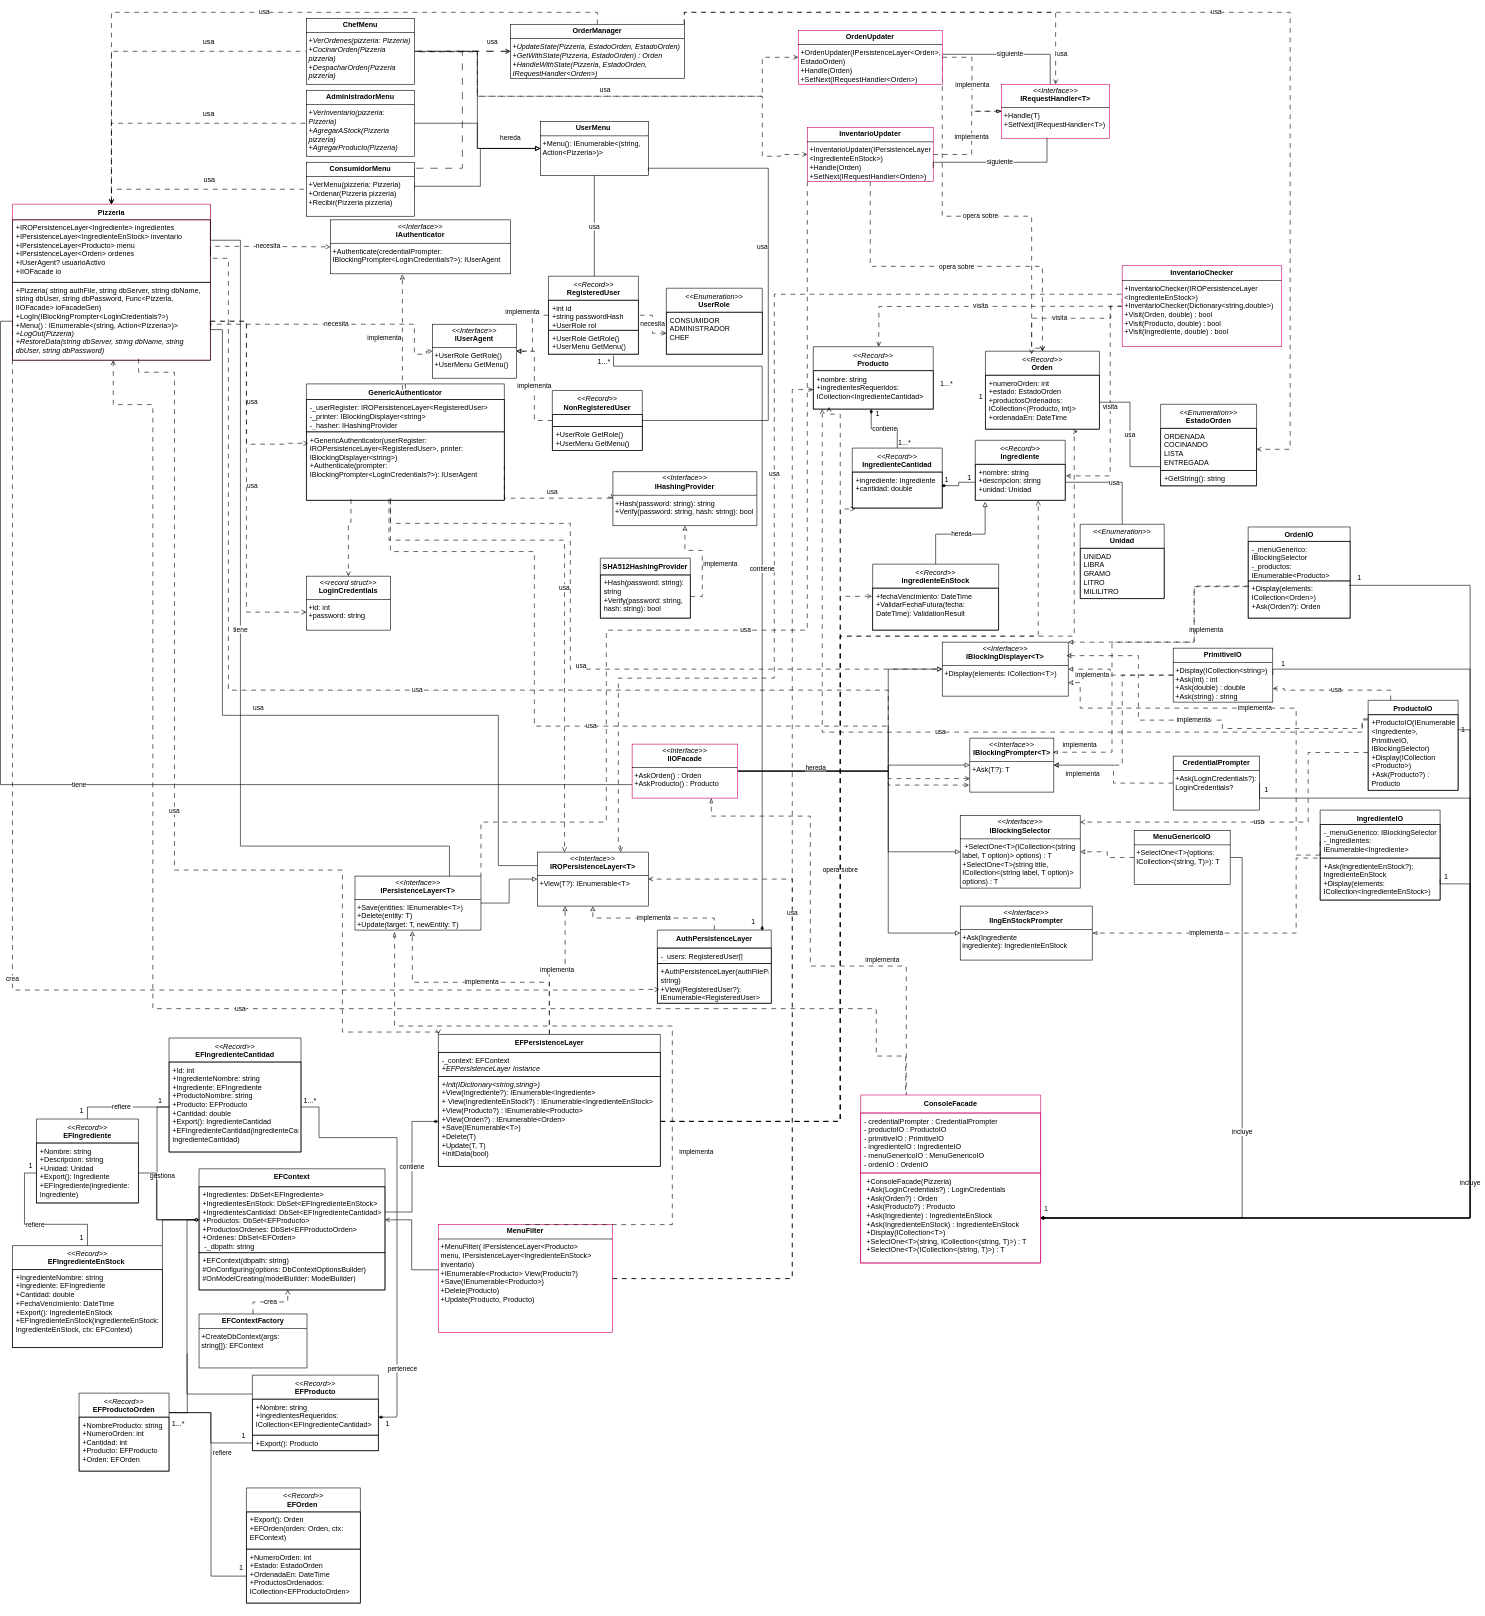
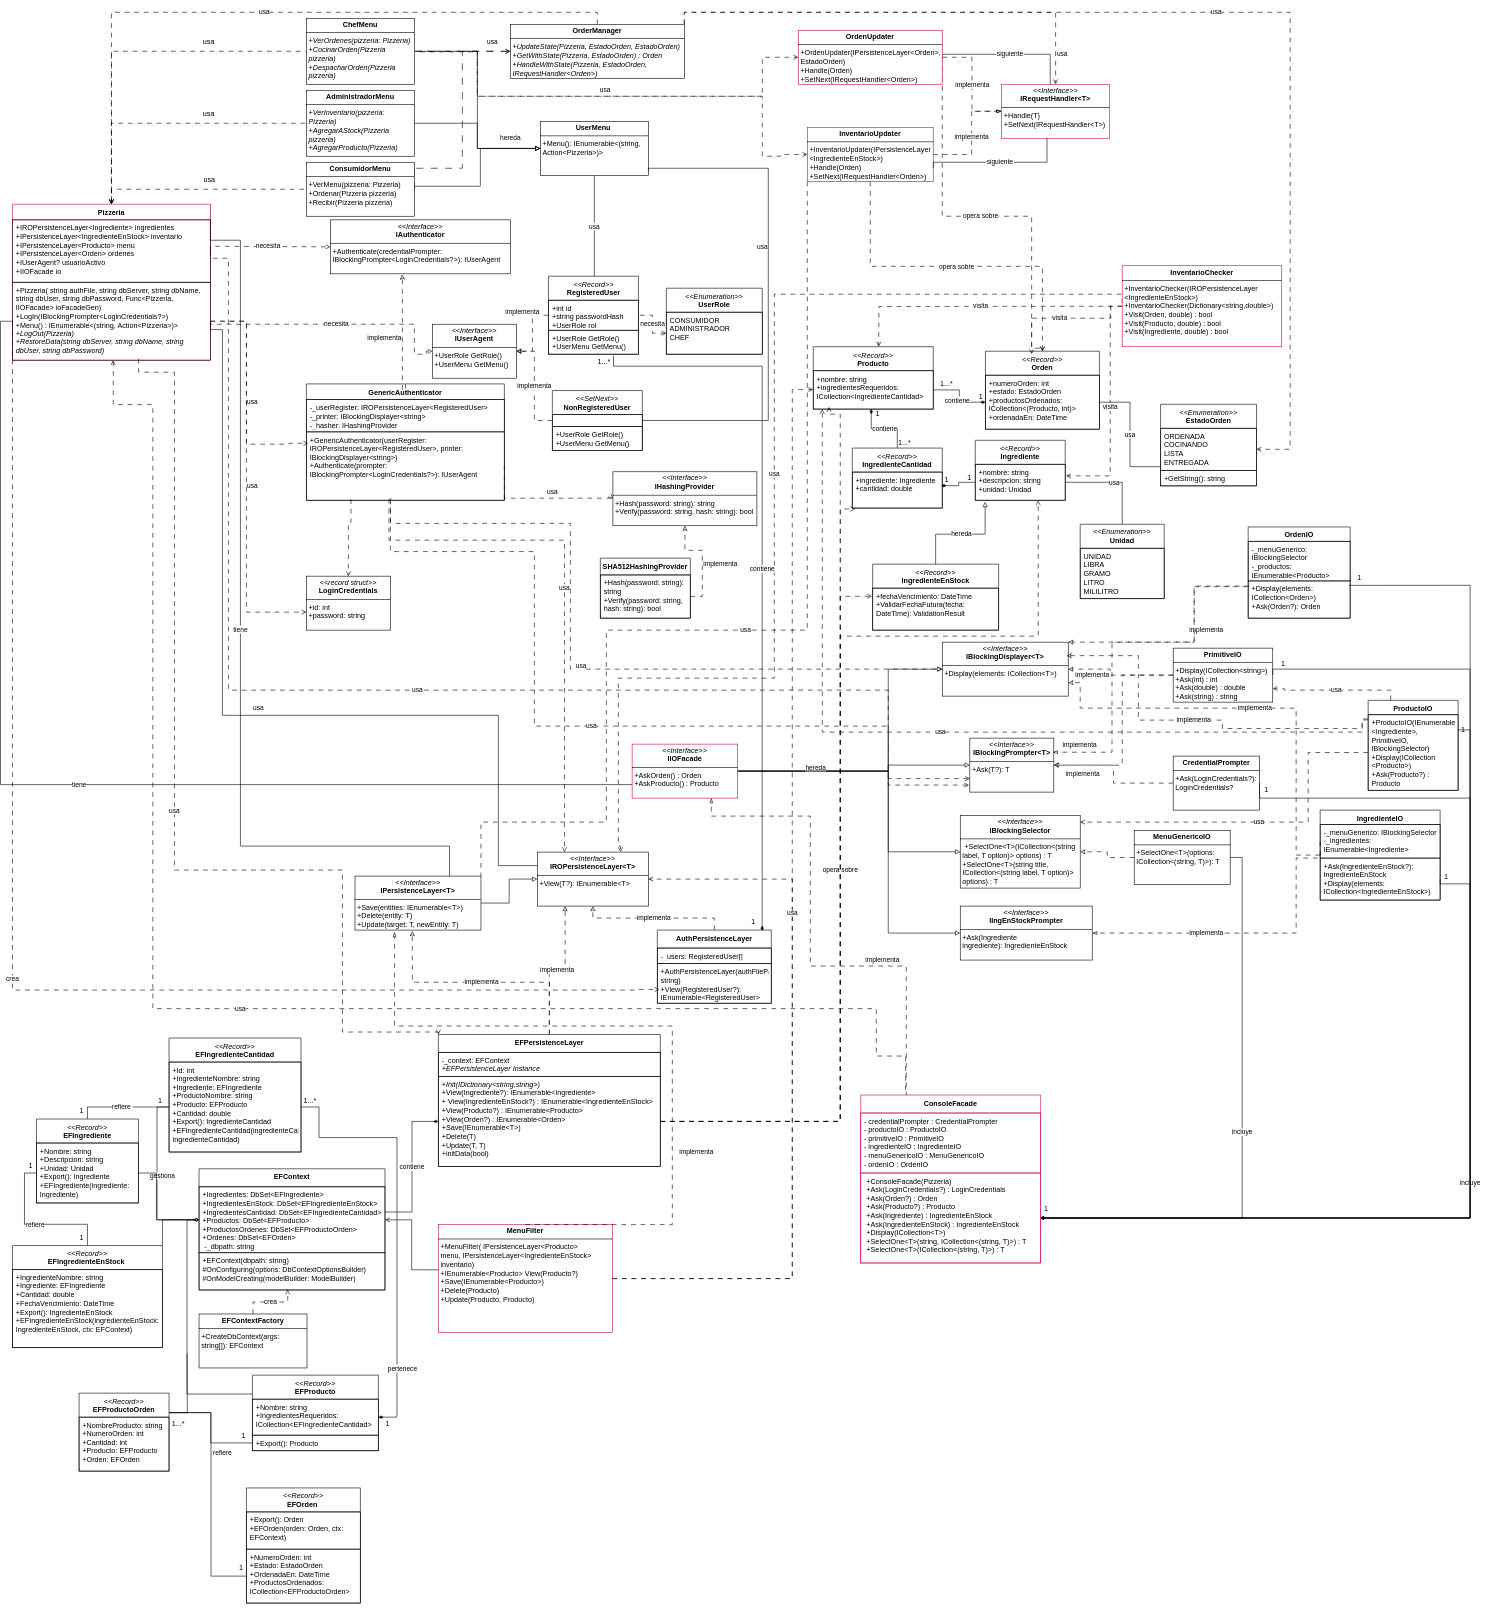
+ <mxCell id="104" value="contiene" style="edgeStyle=orthogonalEdgeStyle;rounded=0;orthogonalLoop=1;jettySize=auto;html=1;exitX=1;exitY=0.5;exitDx=0;exitDy=0;entryX=0;entryY=0.5;entryDx=0;entryDy=0;endArrow=diamondThin;endFill=1;strokeColor=#000000;" parent="1" source="7" target="3" edge="1"><mxGeometry x="0.232" y="3" relative="1" as="geometry"><mxPoint x="-6" as="offset" /></mxGeometry></mxCell>
- <mxCell id="40" value="&lt;div&gt;&lt;i style=&quot;font-weight: 400;&quot;&gt;&amp;lt;&amp;lt;Record&amp;gt;&amp;gt;&lt;/i&gt;&lt;/div&gt;NonRegisteredUser" style="swimlane;fontStyle=1;align=center;verticalAlign=top;childLayout=stackLayout;horizontal=1;startSize=40;horizontalStack=0;resizeParent=1;resizeParentMax=0;resizeLast=0;collapsible=1;marginBottom=0;whiteSpace=wrap;html=1;strokeColor=#000000;" parent="1" vertex="1"><mxGeometry x="920" y="650.5" width="150" height="100" as="geometry" /></mxCell>
+ <mxCell id="40" value="&lt;div&gt;&lt;i style=&quot;font-weight: 400;&quot;&gt;&amp;lt;&amp;lt;SetNext&amp;gt;&amp;gt;&lt;/i&gt;&lt;/div&gt;NonRegisteredUser" style="swimlane;fontStyle=1;align=center;verticalAlign=top;childLayout=stackLayout;horizontal=1;startSize=40;horizontalStack=0;resizeParent=1;resizeParentMax=0;resizeLast=0;collapsible=1;marginBottom=0;whiteSpace=wrap;html=1;strokeColor=#000000;" parent="1" vertex="1"><mxGeometry x="920" y="650.5" width="150" height="100" as="geometry" /></mxCell>
- <mxCell id="211" style="edgeStyle=orthogonalEdgeStyle;rounded=0;orthogonalLoop=1;jettySize=auto;html=1;exitX=1;exitY=0.5;exitDx=0;exitDy=0;entryX=0.811;entryY=1.044;entryDx=0;entryDy=0;entryPerimeter=0;endArrow=open;endFill=0;dashed=1;dashPattern=8 8;" parent="1" source="78" target="3" edge="1"><mxGeometry relative="1" as="geometry"><Array as="points"><mxPoint x="1400" y="1869" /><mxPoint x="1400" y="1060" /><mxPoint x="1790" y="1060" /><mxPoint x="1790" y="719" /></Array></mxGeometry></mxCell>
